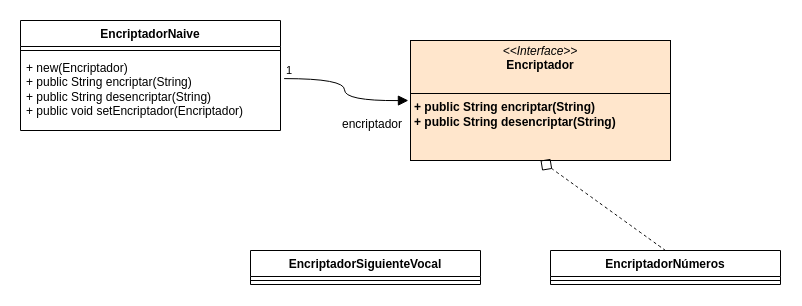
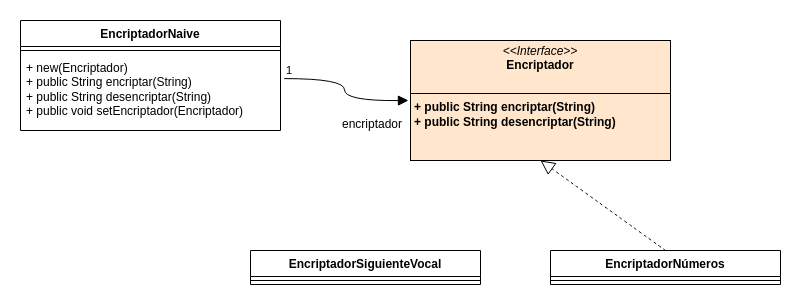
- <mxCell id="12" value="" style="endArrow=diamond;dashed=1;endFill=0;endSize=12;html=1;rounded=0;fontSize=12;curved=1;exitX=0.5;exitY=0;exitDx=0;exitDy=0;entryX=0.5;entryY=1;entryDx=0;entryDy=0;" edge="1" parent="1" source="10" target="9"><mxGeometry width="160" relative="1" as="geometry"><mxPoint x="325" y="260" as="sourcePoint" /><mxPoint x="540" y="170" as="targetPoint" /></mxGeometry></mxCell>
+ <mxCell id="12" value="" style="endArrow=block;dashed=1;endFill=0;endSize=12;html=1;rounded=0;fontSize=12;curved=1;exitX=0.5;exitY=0;exitDx=0;exitDy=0;entryX=0.5;entryY=1;entryDx=0;entryDy=0;" edge="1" parent="1" source="10" target="9"><mxGeometry width="160" relative="1" as="geometry"><mxPoint x="325" y="260" as="sourcePoint" /><mxPoint x="540" y="170" as="targetPoint" /></mxGeometry></mxCell>
